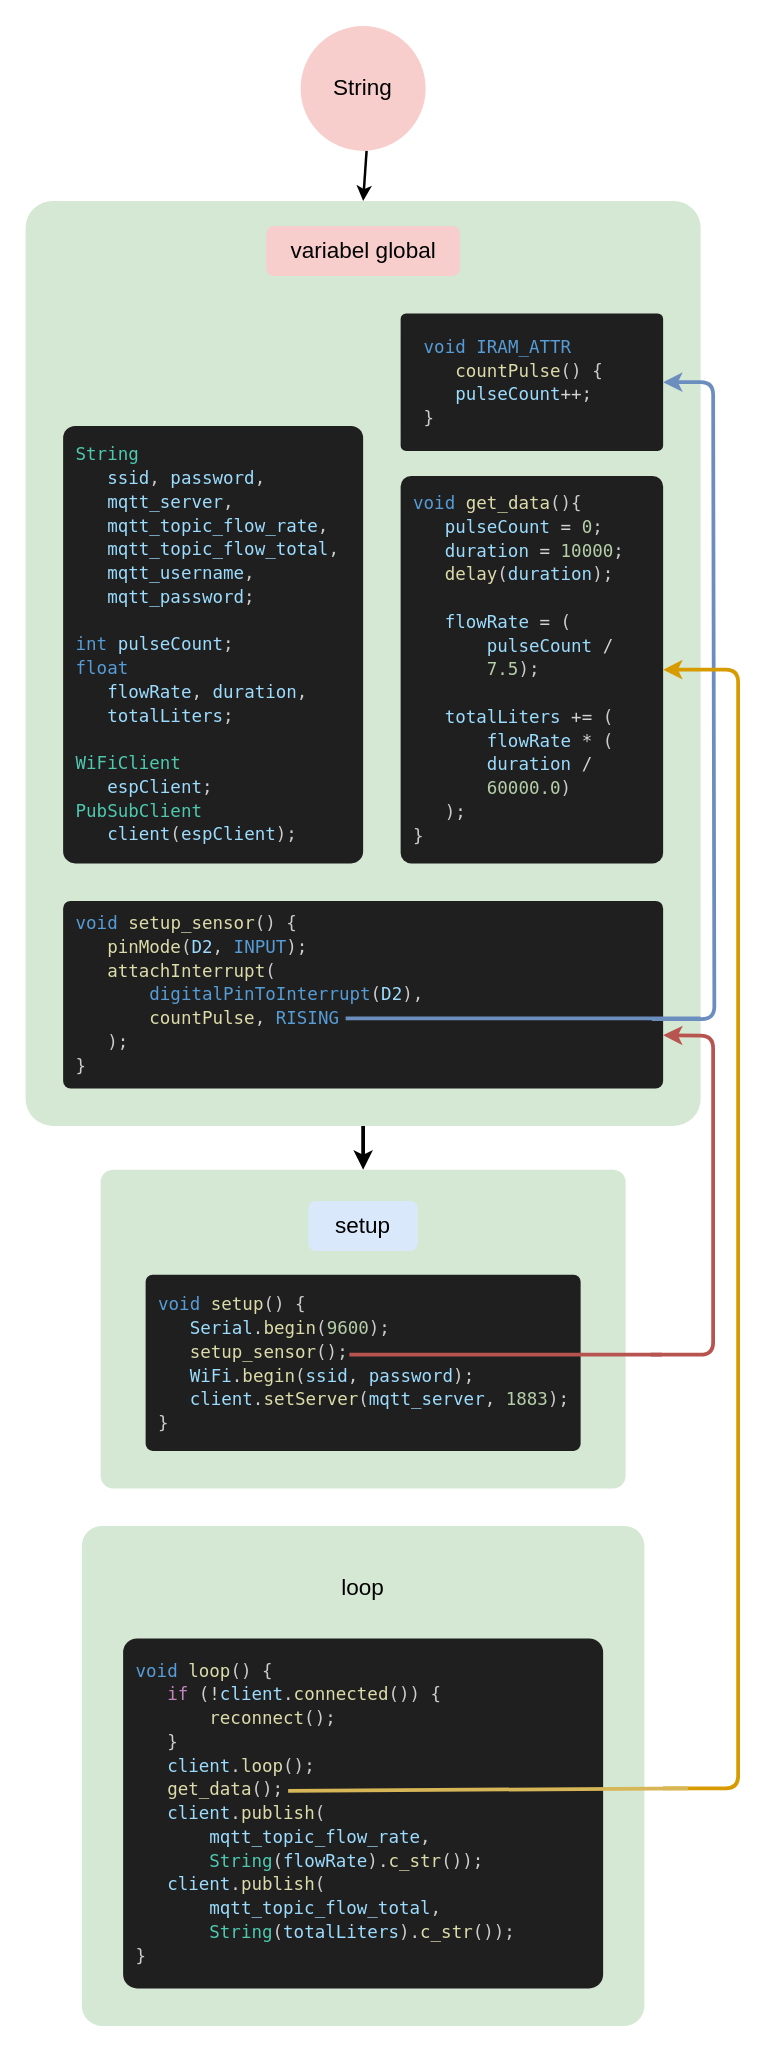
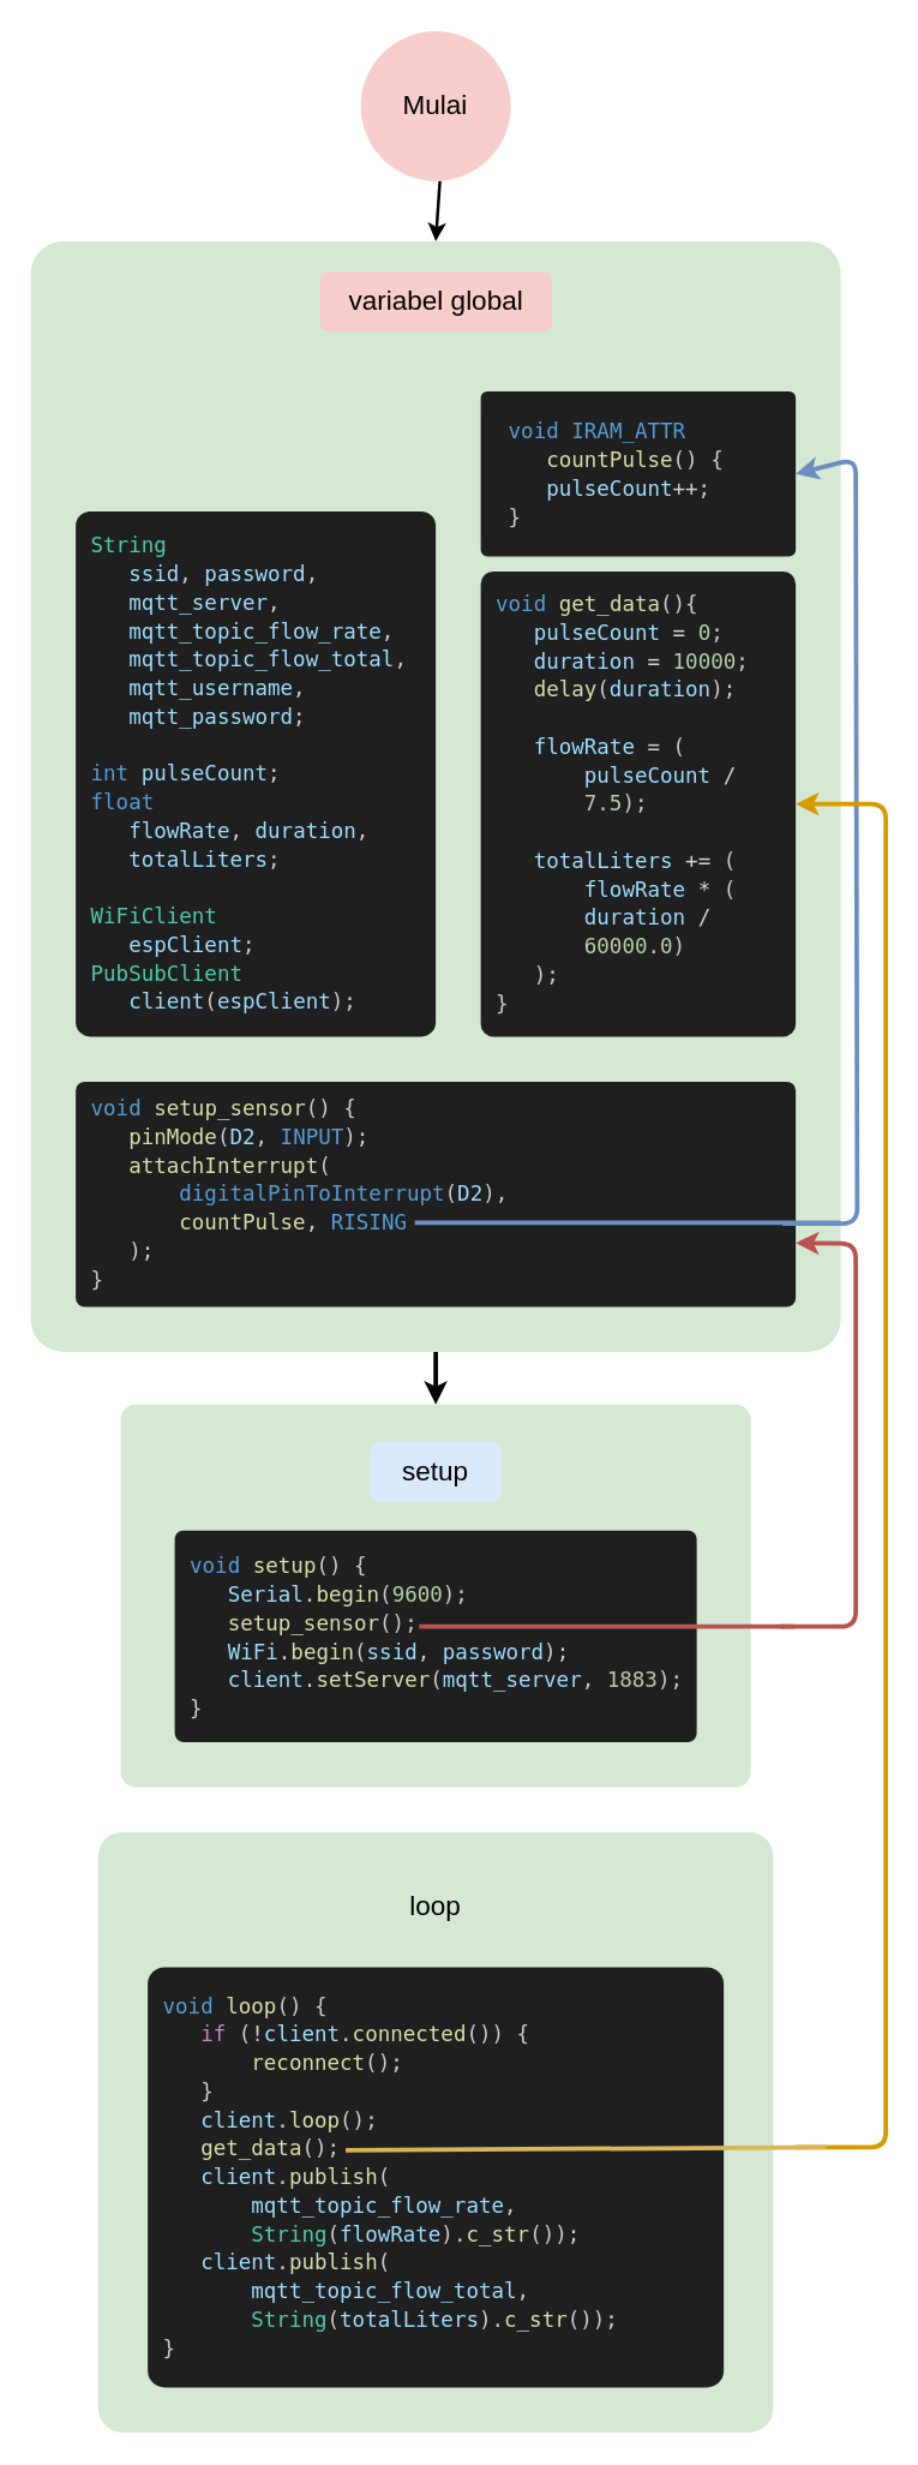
- <mxCell id="3" value="String" style="ellipse;whiteSpace=wrap;html=1;aspect=fixed;strokeWidth=2;fontSize=18;fillColor=#f8cecc;strokeColor=none;" parent="1" vertex="1"><mxGeometry x="240" y="20" width="100" height="100" as="geometry" /></mxCell>
+ <mxCell id="3" value="Mulai" style="ellipse;whiteSpace=wrap;html=1;aspect=fixed;strokeWidth=2;fontSize=18;fillColor=#f8cecc;strokeColor=none;" parent="1" vertex="1"><mxGeometry x="240" y="20" width="100" height="100" as="geometry" /></mxCell>
- <mxCell id="8" value="&lt;div style=&quot;font-family: &amp;quot;Droid Sans Mono&amp;quot;, &amp;quot;monospace&amp;quot;, monospace; line-height: 19px;&quot;&gt;&lt;div style=&quot;&quot;&gt;&lt;div style=&quot;line-height: 19px;&quot;&gt;&lt;div style=&quot;&quot;&gt;&lt;div style=&quot;color: rgb(204, 204, 204); background-color: rgb(31, 31, 31); line-height: 19px;&quot;&gt;&lt;div style=&quot;line-height: 19px;&quot;&gt;&lt;div style=&quot;line-height: 19px;&quot;&gt;&lt;div&gt;&lt;span style=&quot;color: #569cd6;&quot;&gt;&amp;nbsp; void&lt;/span&gt; &lt;span style=&quot;color: #569cd6;&quot;&gt;IRAM_ATTR&lt;/span&gt;&lt;/div&gt;&lt;div&gt;&lt;span style=&quot;color: #dcdcaa;&quot;&gt;&amp;nbsp; &amp;nbsp; &amp;nbsp;countPulse&lt;/span&gt;() {&lt;/div&gt;&lt;div&gt;&lt;span style=&quot;color: #9cdcfe;&quot;&gt;&amp;nbsp; &amp;nbsp; &amp;nbsp;pulseCount&lt;/span&gt;&lt;span style=&quot;color: #d4d4d4;&quot;&gt;++&lt;/span&gt;;&lt;/div&gt;&lt;div style=&quot;&quot;&gt;&amp;nbsp; }&lt;/div&gt;&lt;/div&gt;&lt;/div&gt;&lt;/div&gt;&lt;/div&gt;&lt;/div&gt;&lt;/div&gt;&lt;/div&gt;" style="rounded=1;whiteSpace=wrap;html=1;strokeWidth=2;fontSize=14;arcSize=4;fillColor=#1f1f1f;strokeColor=none;align=left;fontColor=#333333;labelBorderColor=none;" vertex="1" parent="1"><mxGeometry x="320" y="250" width="210" height="110" as="geometry" /></mxCell>
+ <mxCell id="8" value="&lt;div style=&quot;font-family: &amp;quot;Droid Sans Mono&amp;quot;, &amp;quot;monospace&amp;quot;, monospace; line-height: 19px;&quot;&gt;&lt;div style=&quot;&quot;&gt;&lt;div style=&quot;line-height: 19px;&quot;&gt;&lt;div style=&quot;&quot;&gt;&lt;div style=&quot;color: rgb(204, 204, 204); background-color: rgb(31, 31, 31); line-height: 19px;&quot;&gt;&lt;div style=&quot;line-height: 19px;&quot;&gt;&lt;div style=&quot;line-height: 19px;&quot;&gt;&lt;div&gt;&lt;span style=&quot;color: #569cd6;&quot;&gt;&amp;nbsp; void&lt;/span&gt; &lt;span style=&quot;color: #569cd6;&quot;&gt;IRAM_ATTR&lt;/span&gt;&lt;/div&gt;&lt;div&gt;&lt;span style=&quot;color: #dcdcaa;&quot;&gt;&amp;nbsp; &amp;nbsp; &amp;nbsp;countPulse&lt;/span&gt;() {&lt;/div&gt;&lt;div&gt;&lt;span style=&quot;color: #9cdcfe;&quot;&gt;&amp;nbsp; &amp;nbsp; &amp;nbsp;pulseCount&lt;/span&gt;&lt;span style=&quot;color: #d4d4d4;&quot;&gt;++&lt;/span&gt;;&lt;/div&gt;&lt;div style=&quot;&quot;&gt;&amp;nbsp; }&lt;/div&gt;&lt;/div&gt;&lt;/div&gt;&lt;/div&gt;&lt;/div&gt;&lt;/div&gt;&lt;/div&gt;&lt;/div&gt;" style="rounded=1;whiteSpace=wrap;html=1;strokeWidth=2;fontSize=14;arcSize=4;fillColor=#1f1f1f;strokeColor=none;align=left;fontColor=#333333;labelBorderColor=none;" vertex="1" parent="1"><mxGeometry x="320" y="260" width="210" height="110" as="geometry" /></mxCell>
